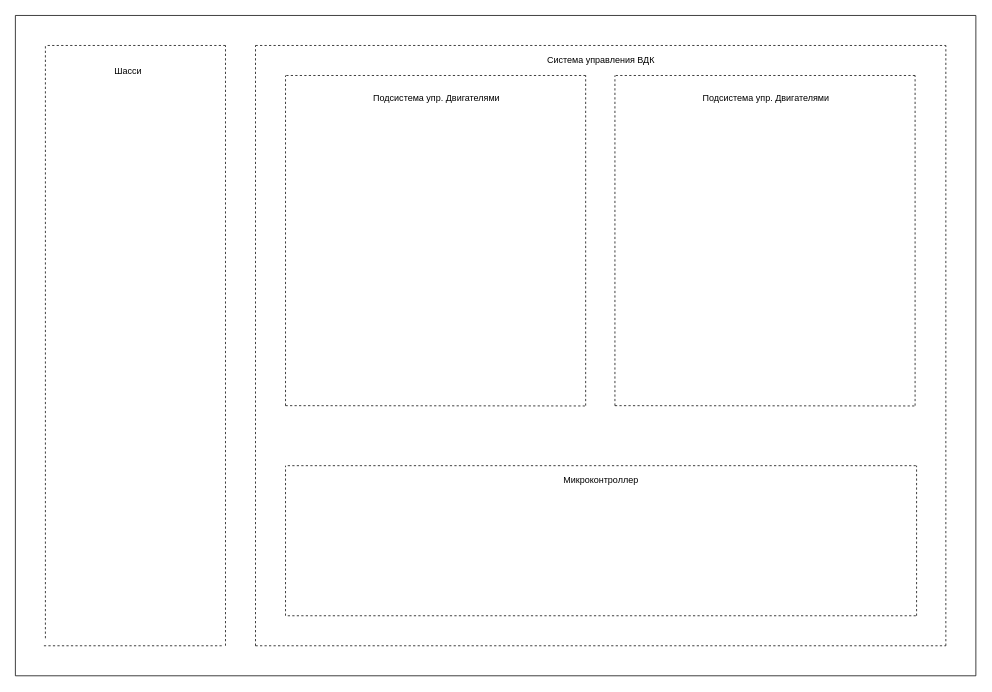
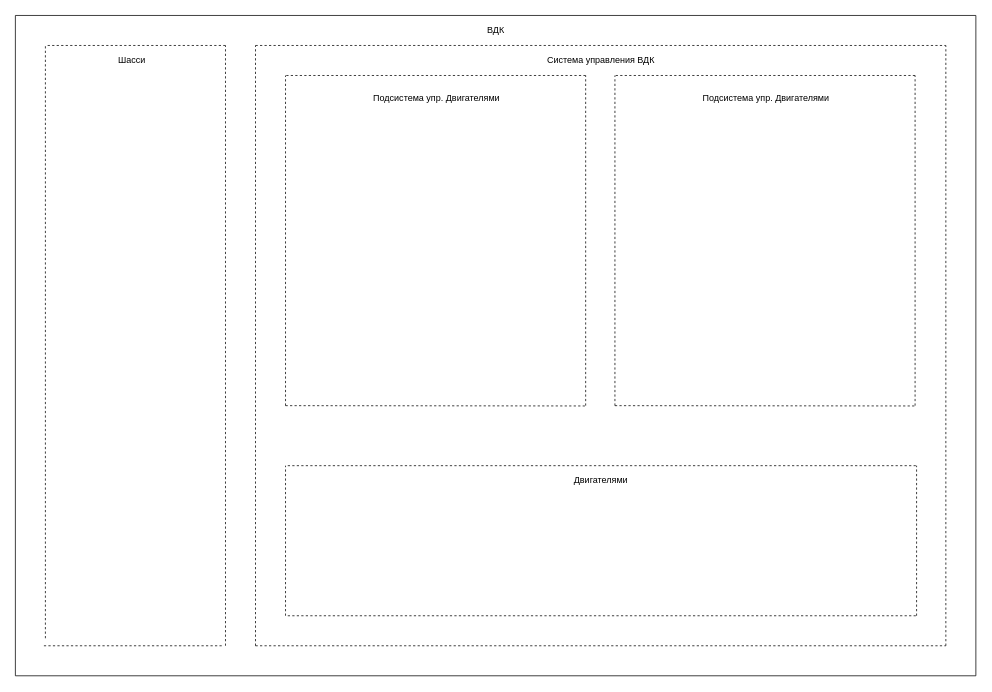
+ <mxCell id="6" value="ВДК" style="text;html=1;align=center;verticalAlign=middle;resizable=0;points=[];autosize=1;strokeColor=none;fillColor=none;" parent="1" vertex="1"><mxGeometry x="640" y="30" width="40" height="20" as="geometry" /></mxCell>
- <mxCell id="7" value="Шасси" style="text;html=1;align=center;verticalAlign=middle;resizable=0;points=[];autosize=1;strokeColor=none;fillColor=none;" parent="1" vertex="1"><mxGeometry x="145" y="85" width="50" height="20" as="geometry" /></mxCell>
+ <mxCell id="7" value="Шасси" style="text;html=1;align=center;verticalAlign=middle;resizable=0;points=[];autosize=1;strokeColor=none;fillColor=none;" parent="1" vertex="1"><mxGeometry x="150" y="70" width="50" height="20" as="geometry" /></mxCell>
- <mxCell id="31" value="Микроконтроллер" style="text;html=1;align=center;verticalAlign=middle;resizable=0;points=[];autosize=1;strokeColor=none;fillColor=none;" vertex="1" parent="1"><mxGeometry x="730" y="625" width="140" height="30" as="geometry" /></mxCell>
+ <mxCell id="31" value="Двигателями" style="text;html=1;align=center;verticalAlign=middle;resizable=0;points=[];autosize=1;strokeColor=none;fillColor=none;" vertex="1" parent="1"><mxGeometry x="730" y="625" width="140" height="30" as="geometry" /></mxCell>
